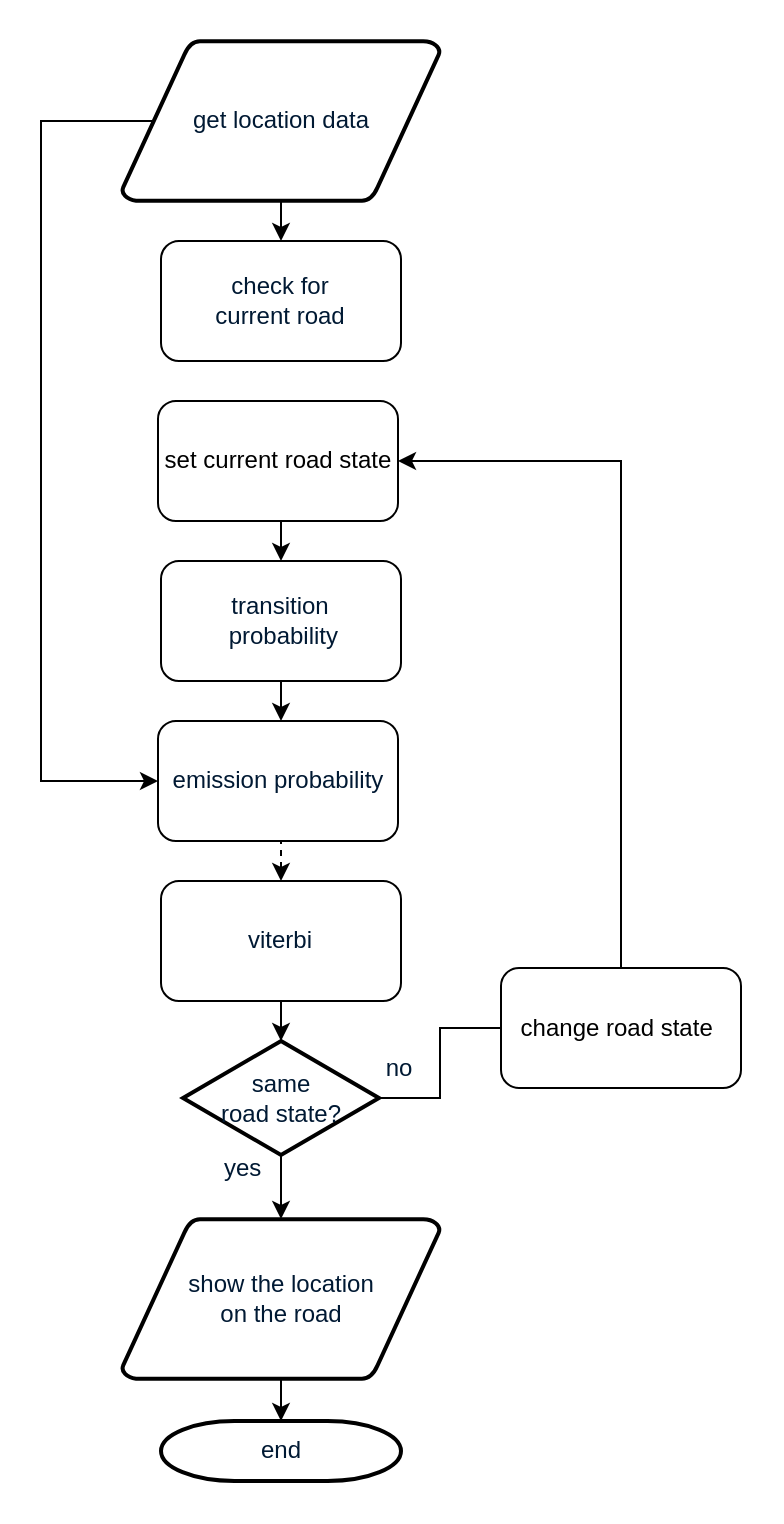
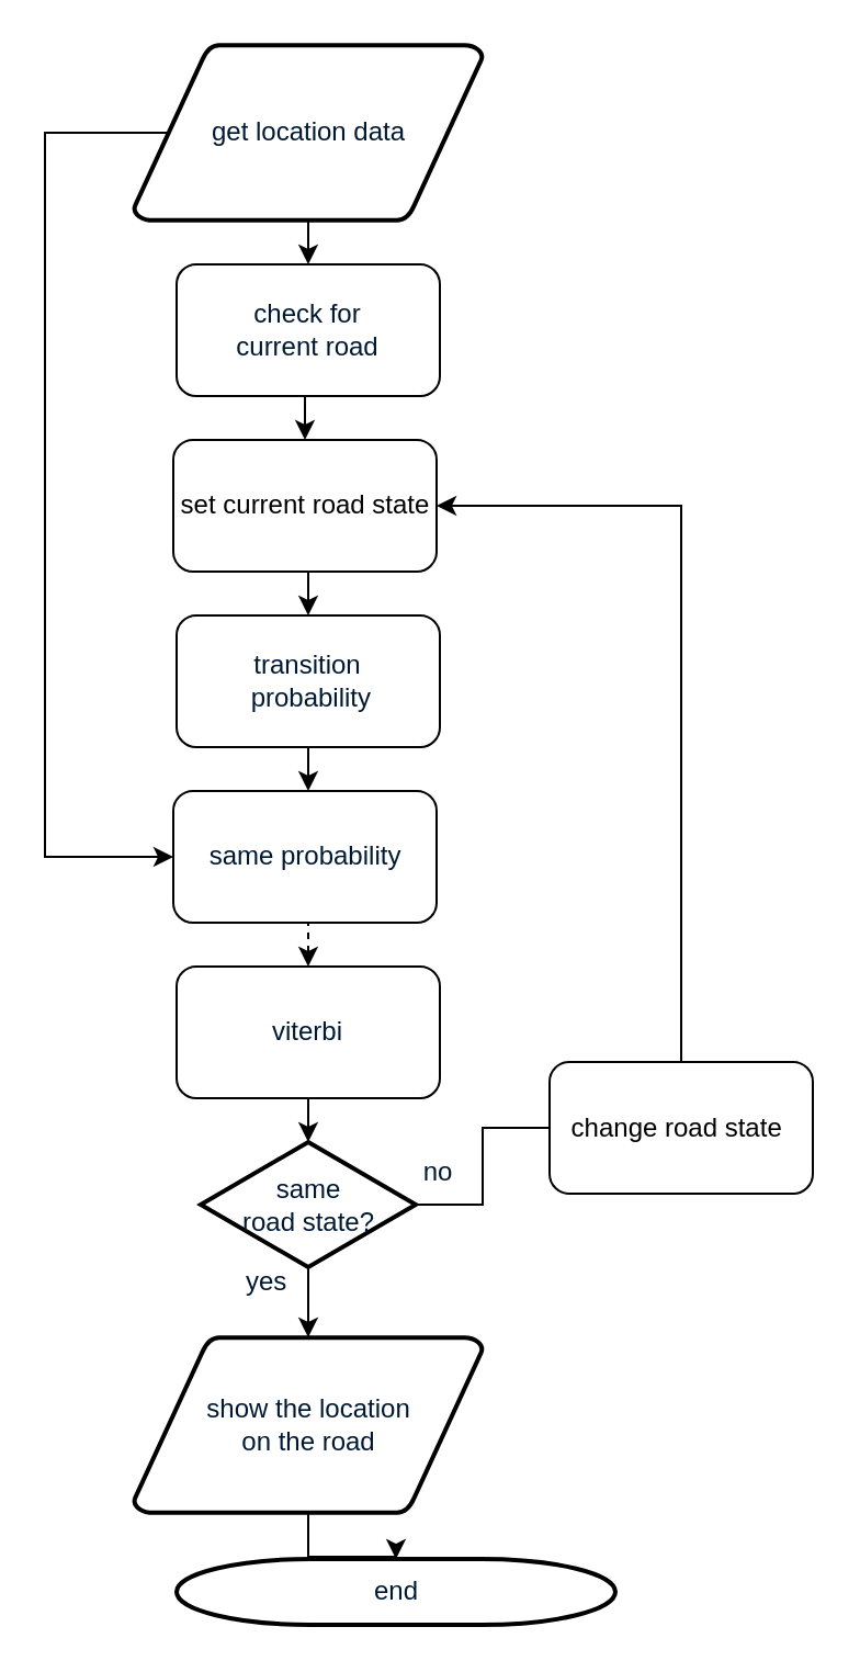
+ <mxCell id="12" style="edgeStyle=orthogonalEdgeStyle;rounded=0;orthogonalLoop=1;jettySize=auto;html=1;exitX=0.5;exitY=1;exitDx=0;exitDy=0;entryX=0.5;entryY=0;entryDx=0;entryDy=0;" edge="1" parent="1" source="13" target="24"><mxGeometry relative="1" as="geometry" /></mxCell>
- <mxCell id="26" value="&lt;span style=&quot;white-space: normal ; color: rgb(0 , 25 , 51)&quot;&gt;emission probability&lt;/span&gt;" style="rounded=1;whiteSpace=wrap;html=1;" parent="1" vertex="1"><mxGeometry x="78.5" y="360" width="120" height="60" as="geometry" /></mxCell>
+ <mxCell id="26" value="&lt;span style=&quot;white-space: normal ; color: rgb(0 , 25 , 51)&quot;&gt;same probability&lt;/span&gt;" style="rounded=1;whiteSpace=wrap;html=1;" parent="1" vertex="1"><mxGeometry x="78.5" y="360" width="120" height="60" as="geometry" /></mxCell>
- <mxCell id="2" value="end" style="shape=mxgraph.flowchart.terminator;fillColor=#FFFFFF;strokeColor=#000000;strokeWidth=2;gradientColor=none;gradientDirection=north;fontColor=#001933;fontStyle=0;html=1;" parent="1" vertex="1"><mxGeometry x="80" y="710" width="120" height="30" as="geometry" /></mxCell>
+ <mxCell id="2" value="end" style="shape=mxgraph.flowchart.terminator;fillColor=#FFFFFF;strokeColor=#000000;strokeWidth=2;gradientColor=none;gradientDirection=north;fontColor=#001933;fontStyle=0;html=1;" parent="1" vertex="1"><mxGeometry x="80" y="710" width="200" height="30" as="geometry" /></mxCell>
